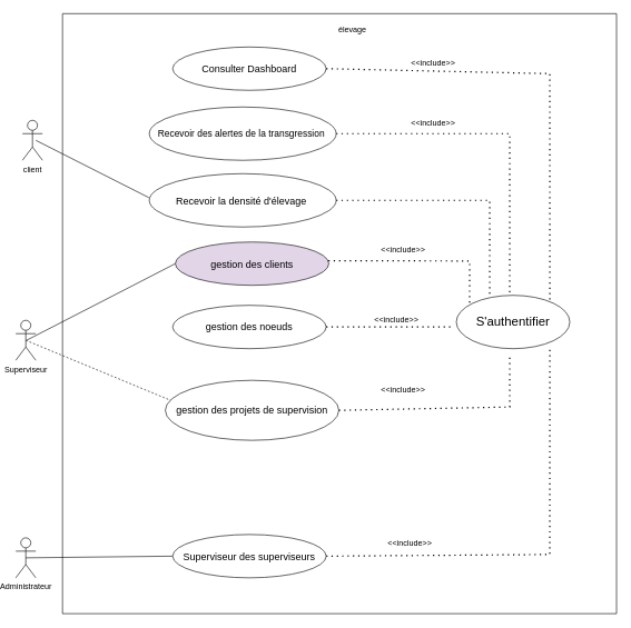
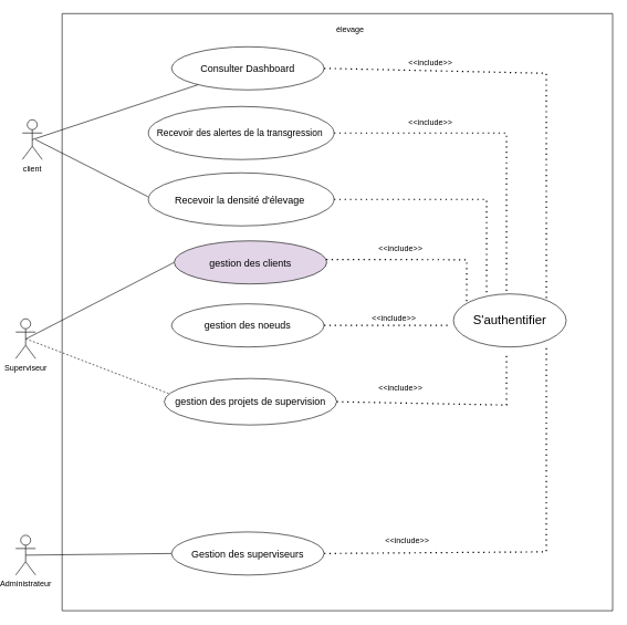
+ <mxCell id="5" value="" style="endArrow=none;html=1;rounded=0;exitX=0.5;exitY=0.5;exitDx=0;exitDy=0;exitPerimeter=0;" edge="1" parent="1" source="3" target="10"><mxGeometry width="50" height="50" relative="1" as="geometry"><mxPoint x="70" y="210" as="sourcePoint" /><mxPoint x="140" y="190" as="targetPoint" /></mxGeometry></mxCell>
- <mxCell id="14" value="&lt;font style=&quot;font-size: 15px;&quot;&gt;gestion des projets de supervision&lt;/font&gt;" style="ellipse;whiteSpace=wrap;html=1;" vertex="1" parent="9"><mxGeometry x="154" y="550" width="260" height="90" as="geometry" /></mxCell>
+ <mxCell id="14" value="&lt;font style=&quot;font-size: 15px;&quot;&gt;gestion des projets de supervision&lt;/font&gt;" style="ellipse;whiteSpace=wrap;html=1;" vertex="1" parent="9"><mxGeometry x="154" y="550" width="260" height="70" as="geometry" /></mxCell>
- <mxCell id="26" value="&lt;font style=&quot;font-size: 15px;&quot;&gt;Superviseur des superviseurs&lt;/font&gt;" style="ellipse;whiteSpace=wrap;html=1;" vertex="1" parent="9"><mxGeometry x="165" y="781.25" width="230" height="65" as="geometry" /></mxCell>
+ <mxCell id="26" value="&lt;font style=&quot;font-size: 15px;&quot;&gt;Gestion des superviseurs&lt;/font&gt;" style="ellipse;whiteSpace=wrap;html=1;" vertex="1" parent="9"><mxGeometry x="165" y="781.25" width="230" height="65" as="geometry" /></mxCell>
